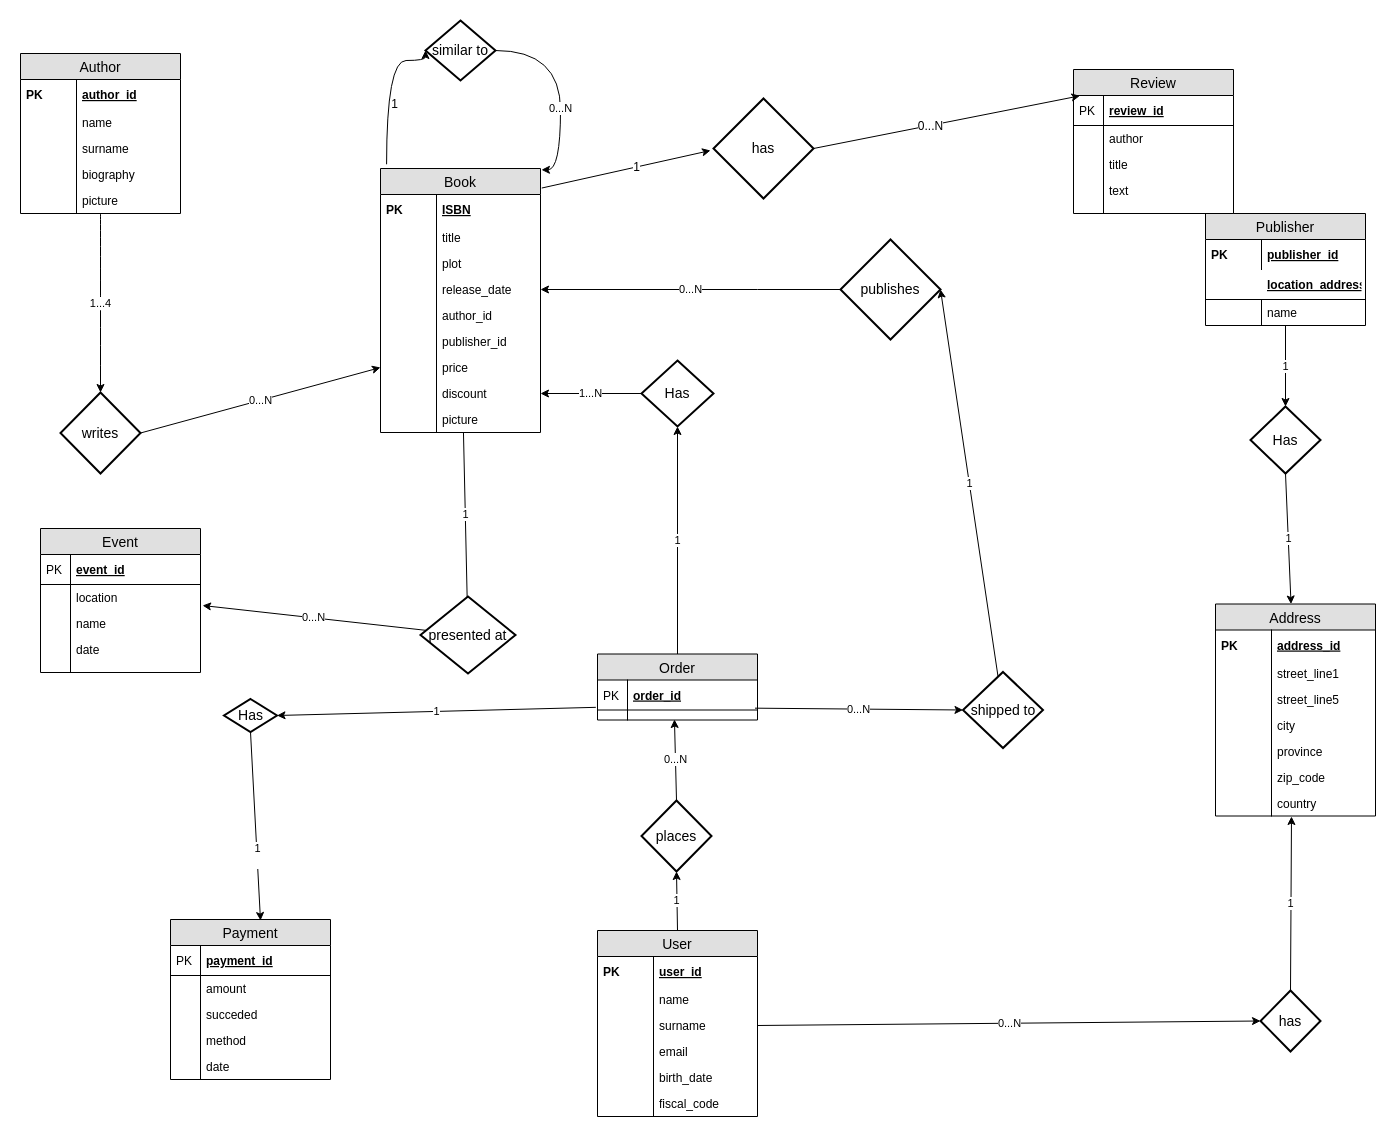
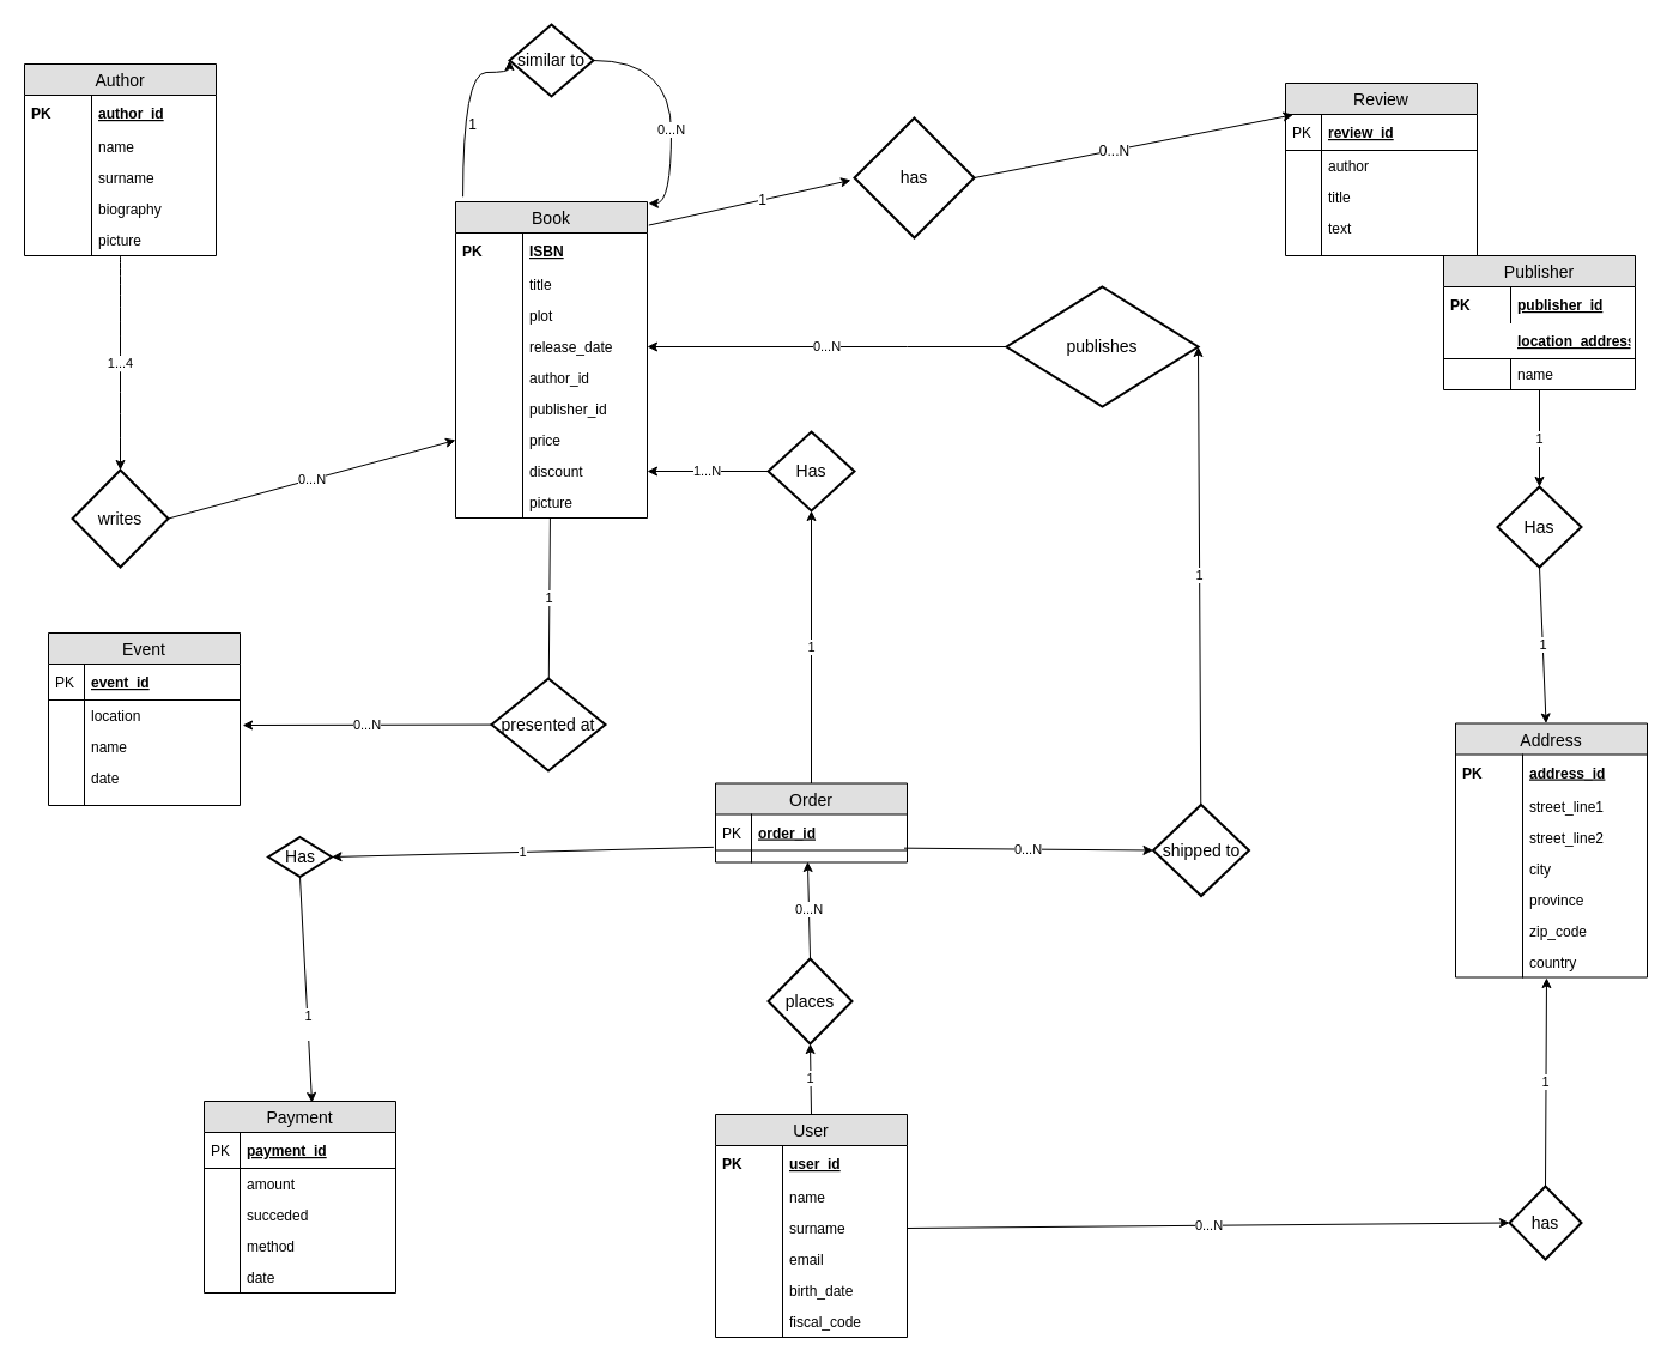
- <mxCell id="90" value="publishes" style="shape=rhombus;strokeWidth=2;fontSize=17;perimeter=rhombusPerimeter;whiteSpace=wrap;html=1;align=center;fontSize=14;" parent="1" vertex="1"><mxGeometry x="840" y="239" width="100" height="100" as="geometry" /></mxCell>
+ <mxCell id="90" value="publishes" style="shape=rhombus;strokeWidth=2;fontSize=17;perimeter=rhombusPerimeter;whiteSpace=wrap;html=1;align=center;fontSize=14;" parent="1" vertex="1"><mxGeometry x="840" y="239" width="160" height="100" as="geometry" /></mxCell>
- <mxCell id="98" value="presented at" style="shape=rhombus;strokeWidth=2;fontSize=17;perimeter=rhombusPerimeter;whiteSpace=wrap;html=1;align=center;fontSize=14;" parent="1" vertex="1"><mxGeometry x="420" y="596" width="95" height="77" as="geometry" /></mxCell>
+ <mxCell id="98" value="presented at" style="shape=rhombus;strokeWidth=2;fontSize=17;perimeter=rhombusPerimeter;whiteSpace=wrap;html=1;align=center;fontSize=14;" parent="1" vertex="1"><mxGeometry x="410" y="566" width="95" height="77" as="geometry" /></mxCell>
- <mxCell id="14" value="street_line5" style="shape=partialRectangle;top=0;left=0;right=0;bottom=0;align=left;verticalAlign=top;fillColor=none;spacingLeft=60;spacingRight=4;overflow=hidden;rotatable=0;points=[[0,0.5],[1,0.5]];portConstraint=eastwest;dropTarget=0;fontSize=12;" parent="9" vertex="1"><mxGeometry y="82" width="160" height="26" as="geometry" /></mxCell>
+ <mxCell id="14" value="street_line2" style="shape=partialRectangle;top=0;left=0;right=0;bottom=0;align=left;verticalAlign=top;fillColor=none;spacingLeft=60;spacingRight=4;overflow=hidden;rotatable=0;points=[[0,0.5],[1,0.5]];portConstraint=eastwest;dropTarget=0;fontSize=12;" parent="9" vertex="1"><mxGeometry y="82" width="160" height="26" as="geometry" /></mxCell>
